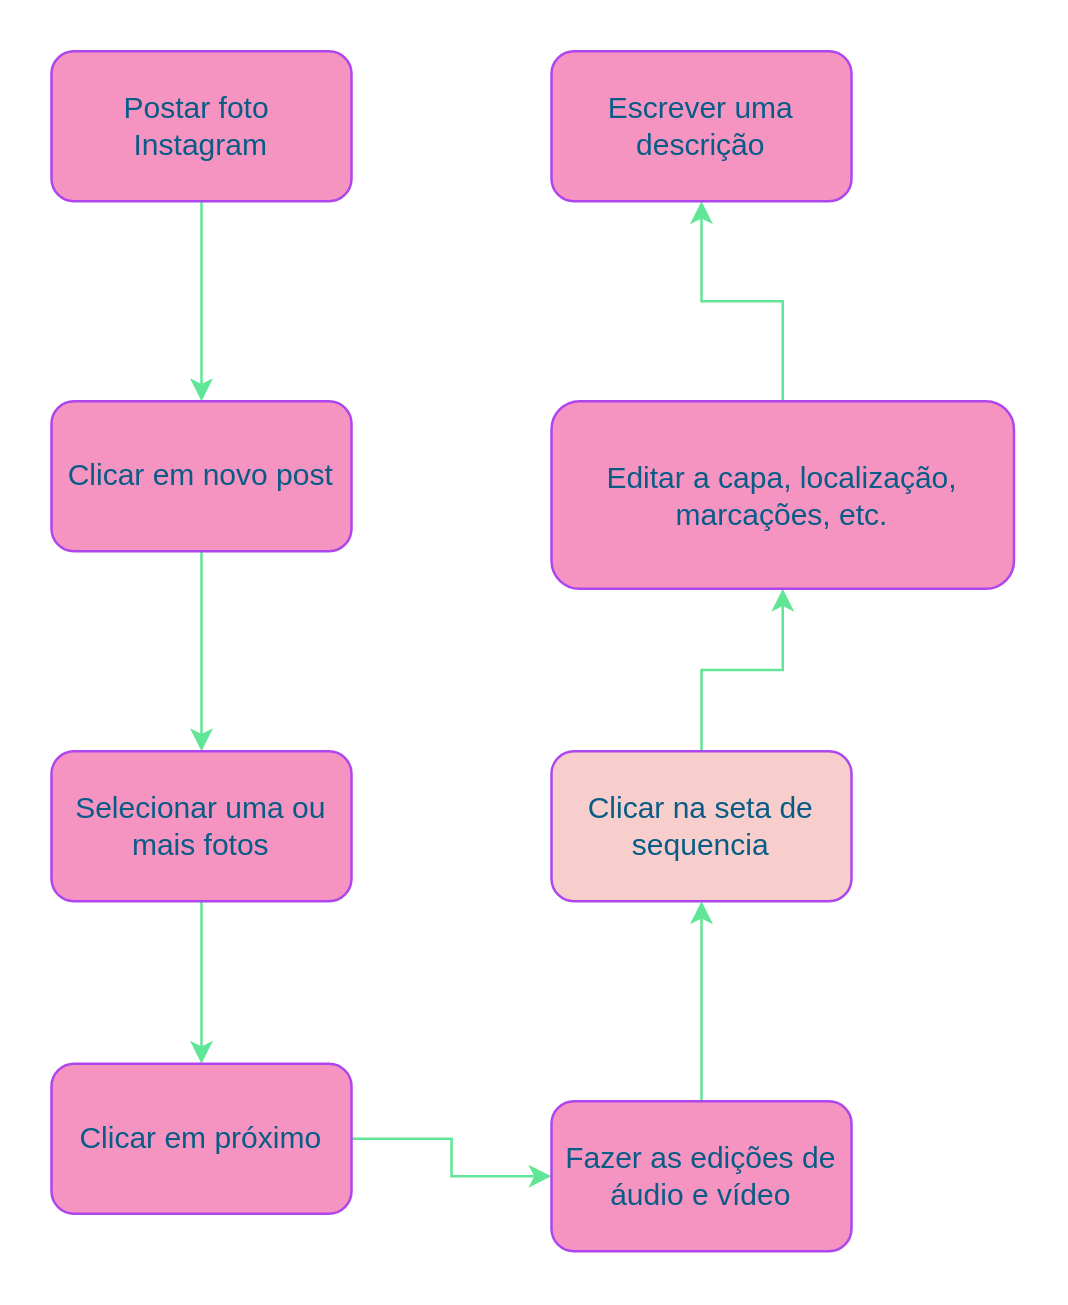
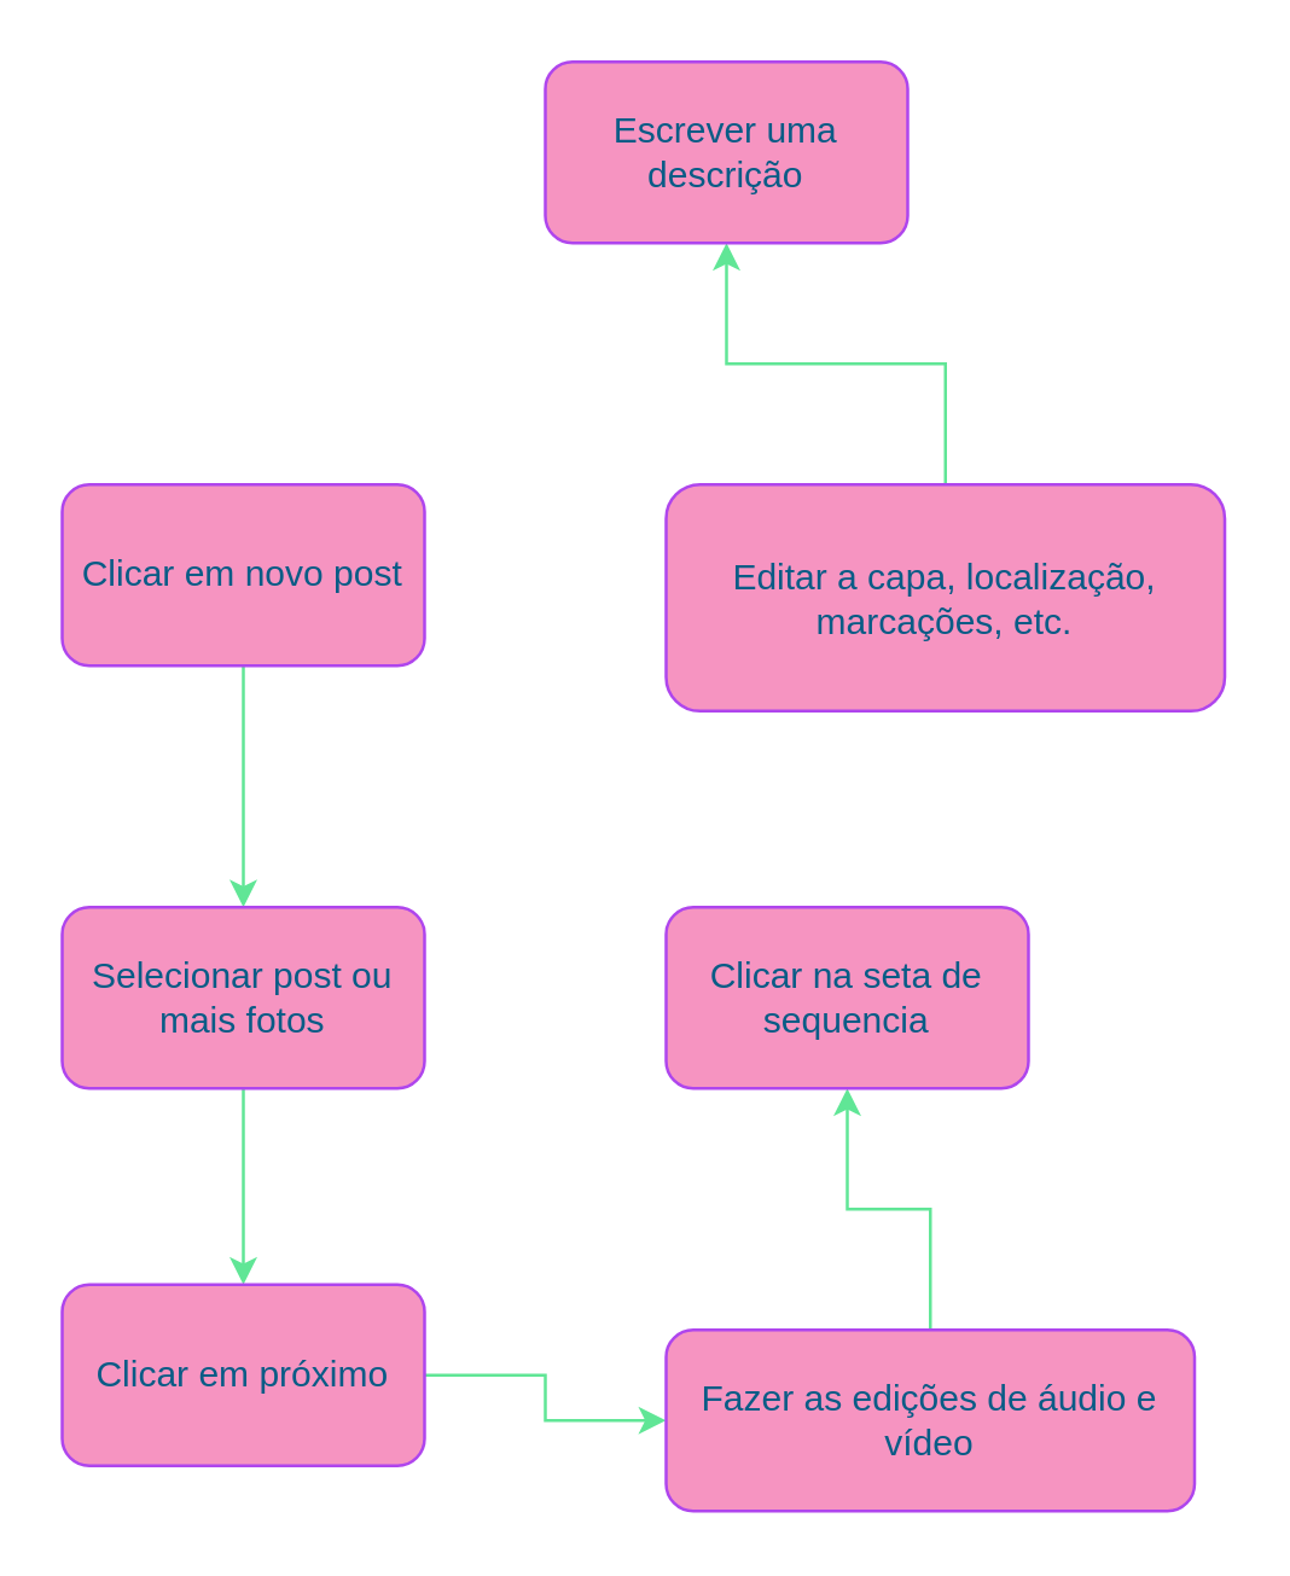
- <mxCell id="3" value="Postar foto&amp;nbsp;&lt;br&gt;Instagram" style="rounded=1;whiteSpace=wrap;html=1;strokeColor=#AF45ED;fontColor=#095C86;fillColor=#F694C1;" vertex="1" parent="1"><mxGeometry x="20" y="20" width="120" height="60" as="geometry" /></mxCell>
- <mxCell id="16" value="&lt;p data-pm-slice=&quot;1 1 []&quot;&gt;Escrever uma descrição&lt;/p&gt;" style="whiteSpace=wrap;html=1;fillColor=#F694C1;strokeColor=#AF45ED;fontColor=#095C86;rounded=1;" vertex="1" parent="1"><mxGeometry x="220" y="20" width="120" height="60" as="geometry" /></mxCell>
+ <mxCell id="16" value="&lt;p data-pm-slice=&quot;1 1 []&quot;&gt;Escrever uma descrição&lt;/p&gt;" style="whiteSpace=wrap;html=1;fillColor=#F694C1;strokeColor=#AF45ED;fontColor=#095C86;rounded=1;" vertex="1" parent="1"><mxGeometry x="180" y="20" width="120" height="60" as="geometry" /></mxCell>
- <mxCell id="2" value="" style="edgeStyle=orthogonalEdgeStyle;rounded=0;orthogonalLoop=1;jettySize=auto;html=1;strokeColor=#60E696;fontColor=#095C86;fillColor=#F694C1;" edge="1" parent="1" source="3" target="5"><mxGeometry relative="1" as="geometry" /></mxCell>
- <mxCell id="12" value="" style="edgeStyle=orthogonalEdgeStyle;rounded=0;orthogonalLoop=1;jettySize=auto;html=1;strokeColor=#60E696;fontColor=#095C86;fillColor=#F694C1;" edge="1" parent="1" source="13" target="15"><mxGeometry relative="1" as="geometry" /></mxCell>
- <mxCell id="7" value="&lt;p data-pm-slice=&quot;1 1 []&quot;&gt;Selecionar uma ou mais fotos&lt;/p&gt;" style="whiteSpace=wrap;html=1;fillColor=#F694C1;strokeColor=#AF45ED;fontColor=#095C86;rounded=1;" vertex="1" parent="1"><mxGeometry x="20" y="300" width="120" height="60" as="geometry" /></mxCell>
+ <mxCell id="7" value="&lt;p data-pm-slice=&quot;1 1 []&quot;&gt;Selecionar post ou mais fotos&lt;/p&gt;" style="whiteSpace=wrap;html=1;fillColor=#F694C1;strokeColor=#AF45ED;fontColor=#095C86;rounded=1;" vertex="1" parent="1"><mxGeometry x="20" y="300" width="120" height="60" as="geometry" /></mxCell>
- <mxCell id="13" value="&lt;br&gt;&lt;p data-pm-slice=&quot;1 1 []&quot;&gt;Clicar na seta de sequencia&lt;/p&gt;&lt;br&gt;" style="whiteSpace=wrap;html=1;fillColor=#f8cecc;strokeColor=#AF45ED;fontColor=#095C86;rounded=1;" vertex="1" parent="1"><mxGeometry x="220" y="300" width="120" height="60" as="geometry" /></mxCell>
+ <mxCell id="13" value="&lt;br&gt;&lt;p data-pm-slice=&quot;1 1 []&quot;&gt;Clicar na seta de sequencia&lt;/p&gt;&lt;br&gt;" style="whiteSpace=wrap;html=1;fillColor=#F694C1;strokeColor=#AF45ED;fontColor=#095C86;rounded=1;" vertex="1" parent="1"><mxGeometry x="220" y="300" width="120" height="60" as="geometry" /></mxCell>
- <mxCell id="11" value="&lt;p data-pm-slice=&quot;1 1 []&quot;&gt;Fazer as edições de áudio e vídeo&lt;/p&gt;" style="whiteSpace=wrap;html=1;fillColor=#F694C1;strokeColor=#AF45ED;fontColor=#095C86;rounded=1;" vertex="1" parent="1"><mxGeometry x="220" y="440" width="120" height="60" as="geometry" /></mxCell>
+ <mxCell id="11" value="&lt;p data-pm-slice=&quot;1 1 []&quot;&gt;Fazer as edições de áudio e vídeo&lt;/p&gt;" style="whiteSpace=wrap;html=1;fillColor=#F694C1;strokeColor=#AF45ED;fontColor=#095C86;rounded=1;" vertex="1" parent="1"><mxGeometry x="220" y="440" width="175" height="60" as="geometry" /></mxCell>
